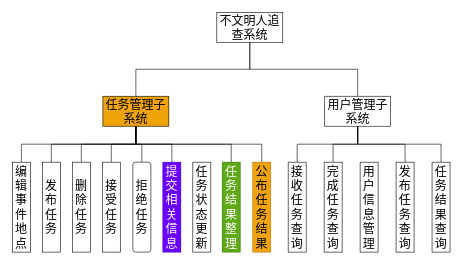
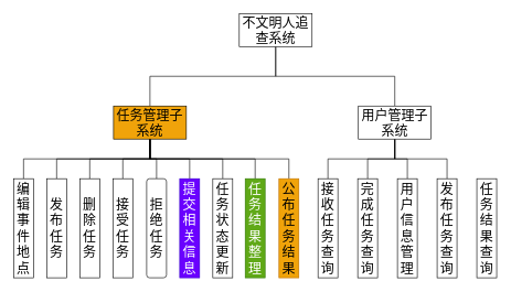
- <mxCell id="19" style="edgeStyle=orthogonalEdgeStyle;rounded=0;orthogonalLoop=1;jettySize=auto;html=1;exitX=0.5;exitY=1;exitDx=0;exitDy=0;entryX=0.5;entryY=0;entryDx=0;entryDy=0;endArrow=none;endFill=0;fontSize=20;" parent="1" source="20" target="32" edge="1"><mxGeometry relative="1" as="geometry" /></mxCell>
+ <mxCell id="10" style="edgeStyle=orthogonalEdgeStyle;rounded=0;orthogonalLoop=1;jettySize=auto;html=1;exitX=0.5;exitY=1;exitDx=0;exitDy=0;entryX=0.5;entryY=0;entryDx=0;entryDy=0;endArrow=none;endFill=0;fontSize=20;" parent="1" source="14" target="25" edge="1"><mxGeometry relative="1" as="geometry" /></mxCell>
+ <mxCell id="17" style="edgeStyle=orthogonalEdgeStyle;rounded=0;orthogonalLoop=1;jettySize=auto;html=1;exitX=0.5;exitY=1;exitDx=0;exitDy=0;entryX=0.5;entryY=0;entryDx=0;entryDy=0;endArrow=none;endFill=0;fontSize=20;" parent="1" source="20" target="30" edge="1"><mxGeometry relative="1" as="geometry" /></mxCell>
